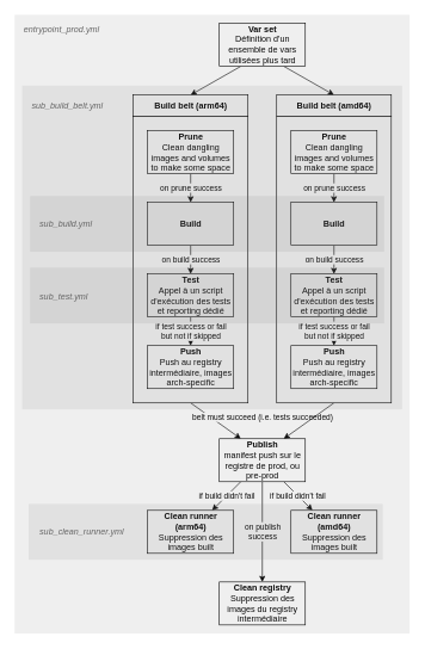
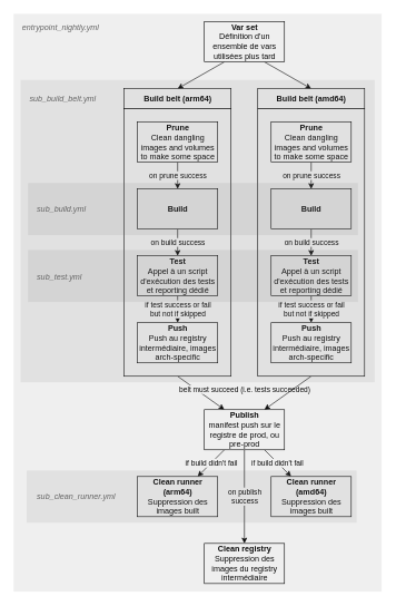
- <mxCell id="49" value="entrypoint_prod.yml" style="text;html=1;align=left;verticalAlign=middle;resizable=0;points=[];autosize=1;strokeColor=none;fillColor=none;fontStyle=2;fontColor=#666666;" parent="47" vertex="1"><mxGeometry x="10.5" y="12" width="125" height="18" as="geometry" /></mxCell>
+ <mxCell id="49" value="entrypoint_nightly.yml" style="text;html=1;align=left;verticalAlign=middle;resizable=0;points=[];autosize=1;strokeColor=none;fillColor=none;fontStyle=2;fontColor=#666666;" parent="47" vertex="1"><mxGeometry x="10.5" y="12" width="125" height="18" as="geometry" /></mxCell>
